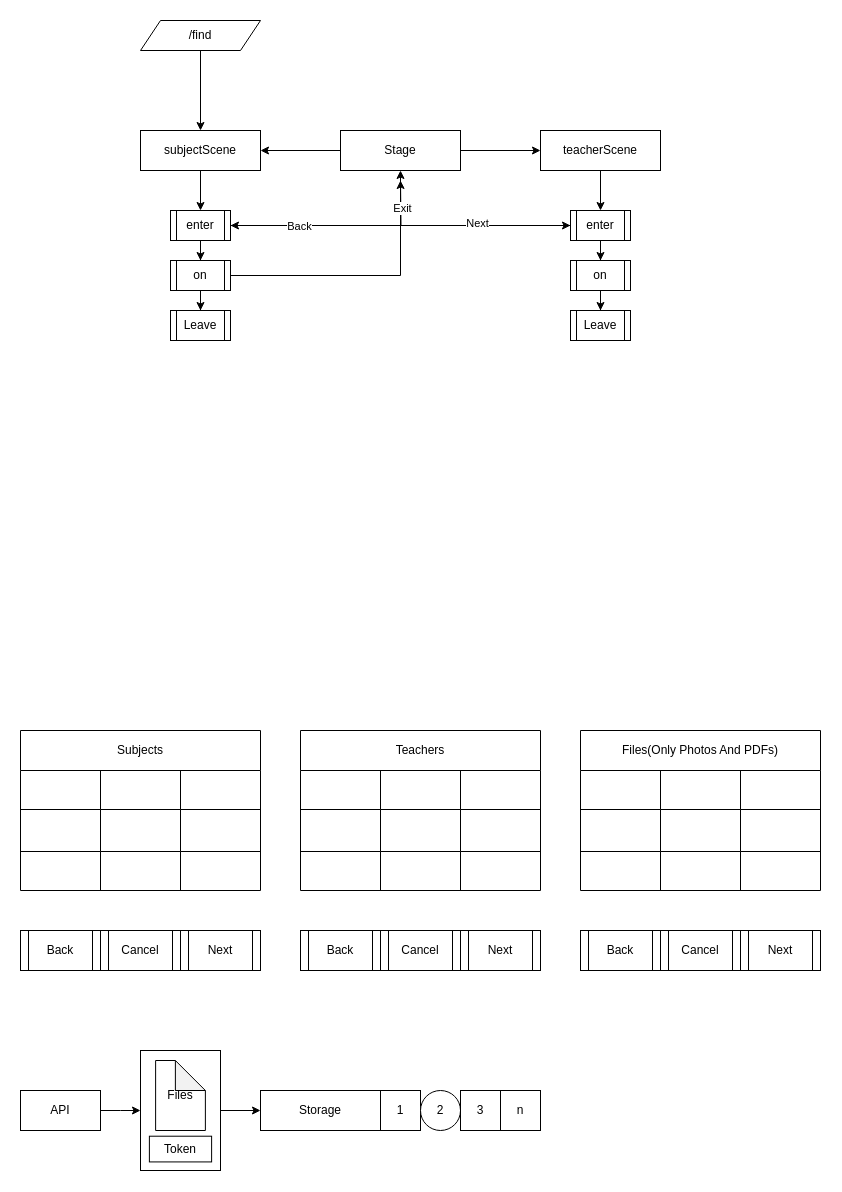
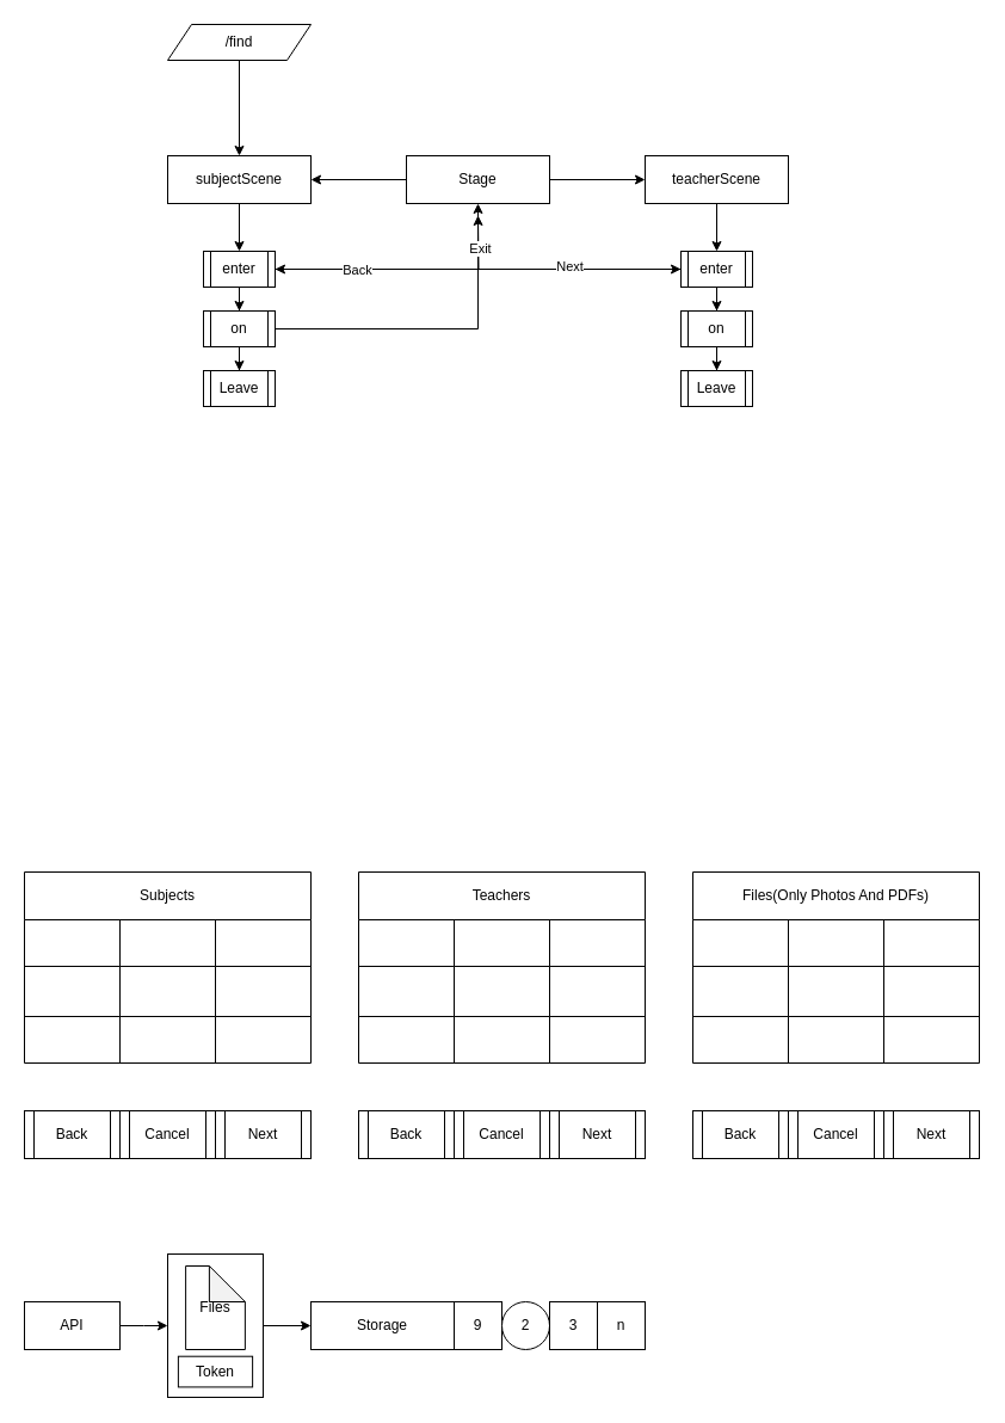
- <mxCell id="83" value="1" style="rounded=0;whiteSpace=wrap;html=1;sketch=0;" vertex="1" parent="1"><mxGeometry x="380" y="1090" width="40" height="40" as="geometry" /></mxCell>
+ <mxCell id="83" value="9" style="rounded=0;whiteSpace=wrap;html=1;sketch=0;" vertex="1" parent="1"><mxGeometry x="380" y="1090" width="40" height="40" as="geometry" /></mxCell>
